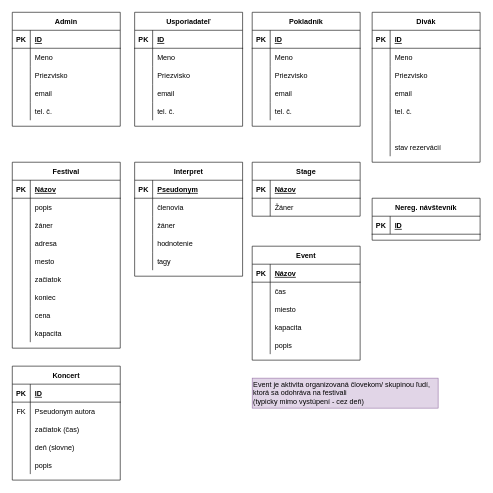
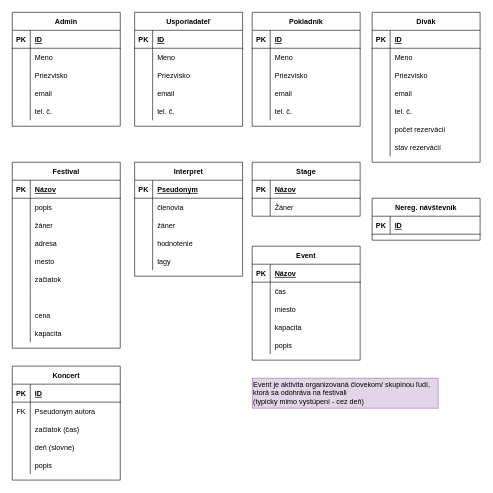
+ <mxCell id="68" value="počet rezervácií" style="shape=partialRectangle;connectable=0;fillColor=none;top=0;left=0;bottom=0;right=0;align=left;spacingLeft=6;overflow=hidden;" parent="66" vertex="1"><mxGeometry x="30" width="150" height="30" as="geometry" /></mxCell>
- <mxCell id="93" value="koniec" style="shape=partialRectangle;connectable=0;fillColor=none;top=0;left=0;bottom=0;right=0;align=left;spacingLeft=6;overflow=hidden;" parent="91" vertex="1"><mxGeometry x="30" width="150" height="30" as="geometry" /></mxCell>
